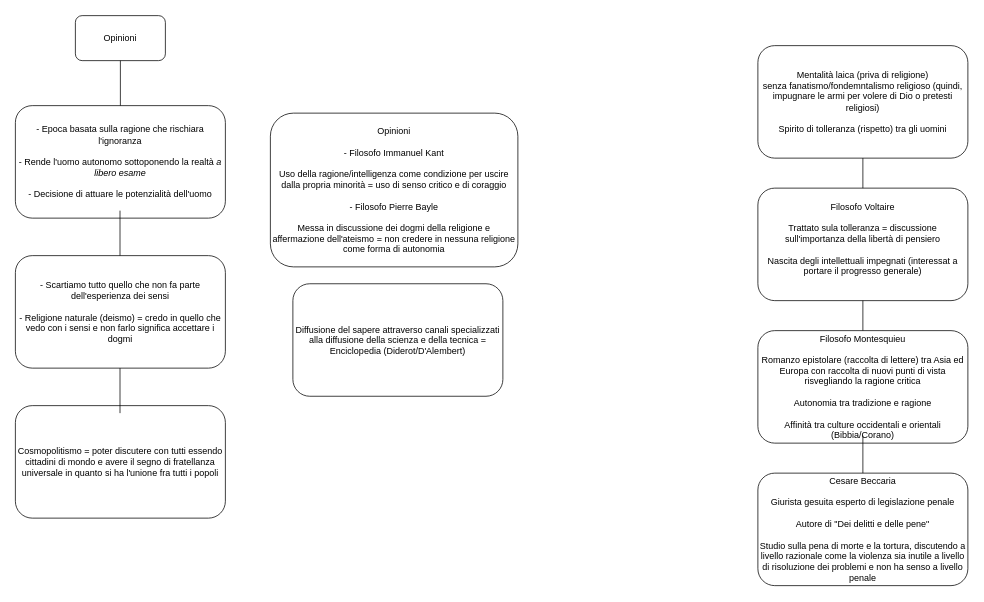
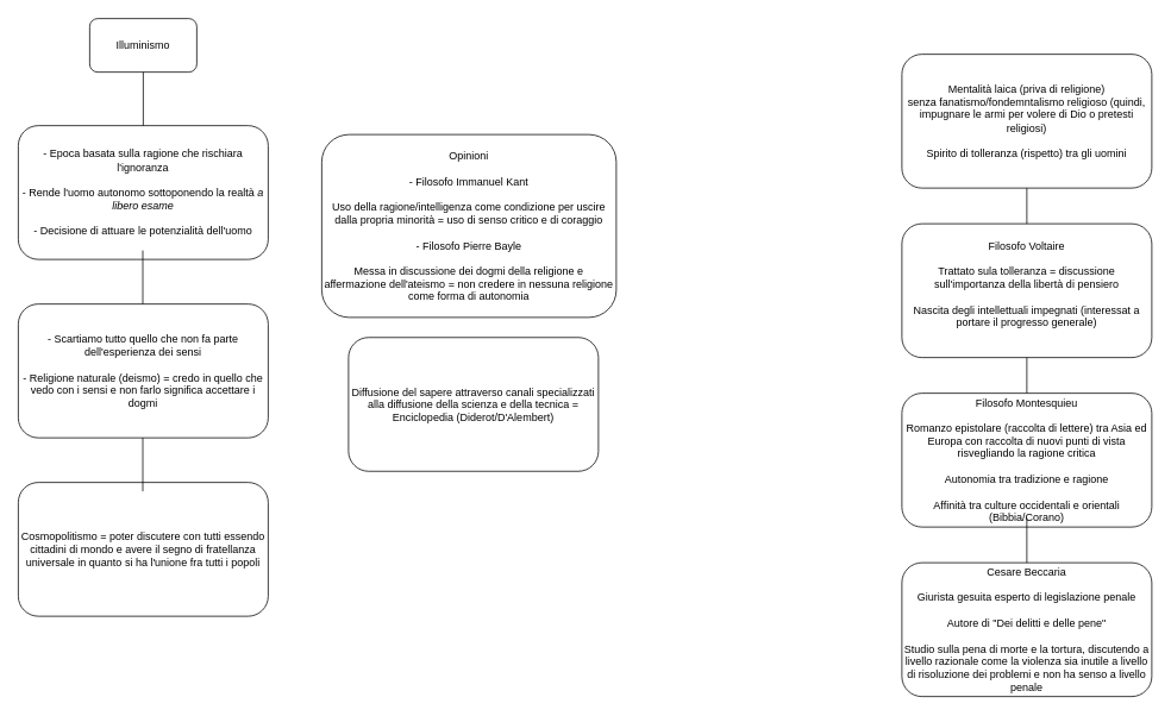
- <mxCell id="2" value="Opinioni" style="rounded=1;whiteSpace=wrap;html=1;" vertex="1" parent="1"><mxGeometry x="100" y="20" width="120" height="60" as="geometry" /></mxCell>
+ <mxCell id="2" value="Illuminismo" style="rounded=1;whiteSpace=wrap;html=1;" vertex="1" parent="1"><mxGeometry x="100" y="20" width="120" height="60" as="geometry" /></mxCell>
